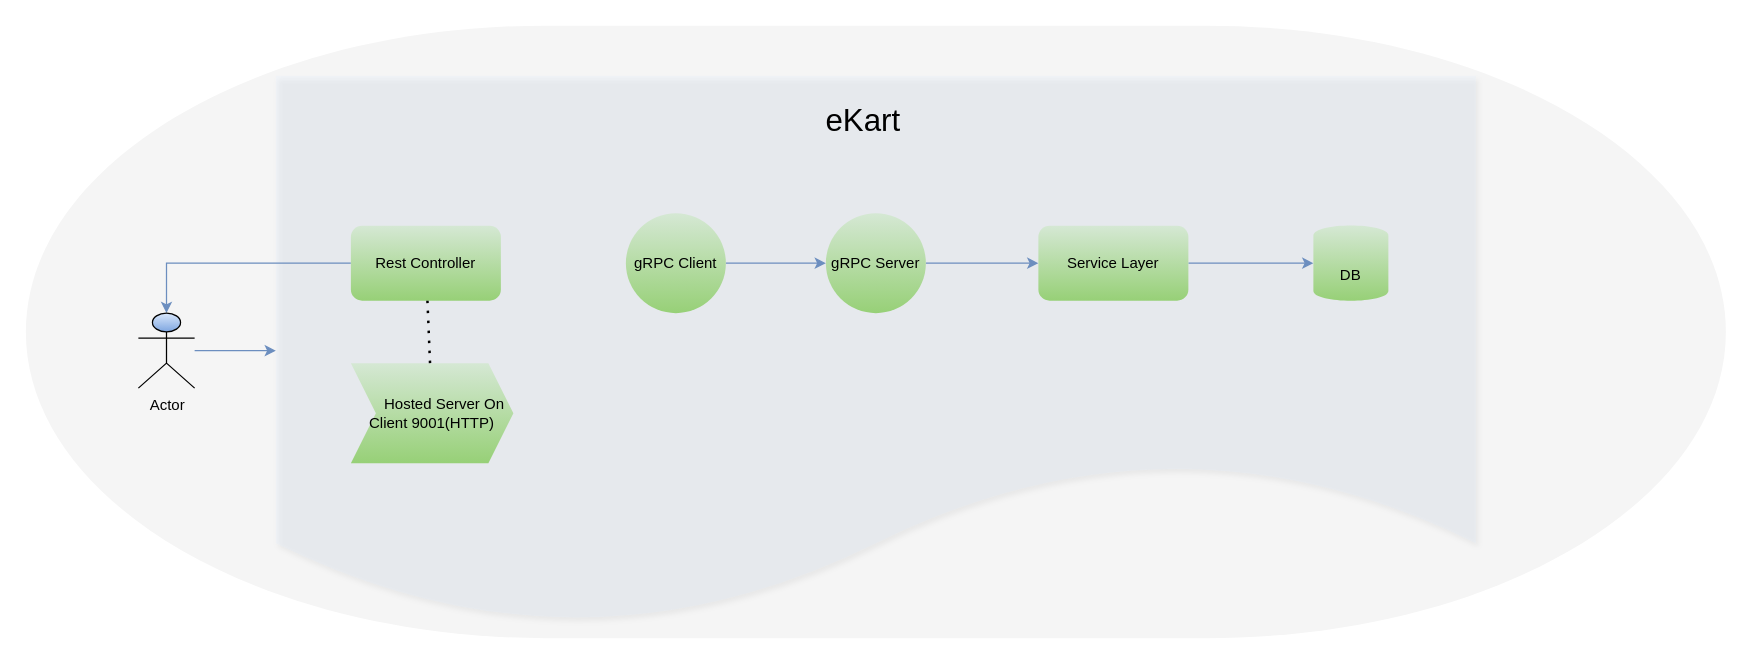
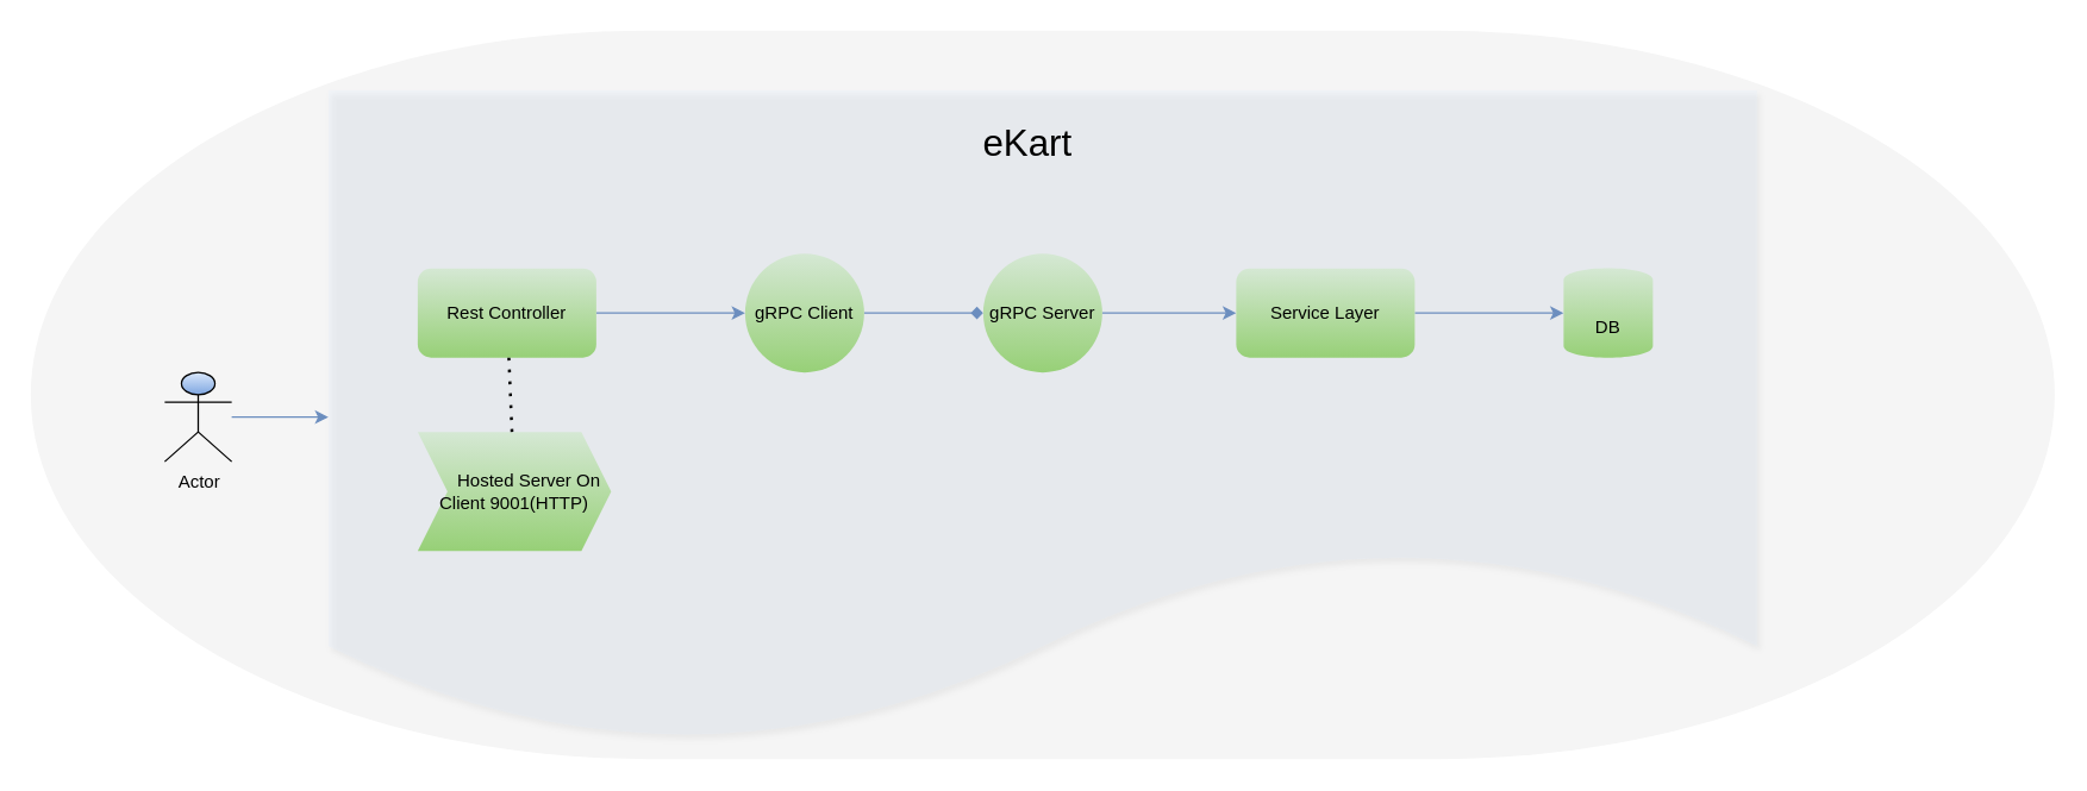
- <mxCell id="4" value="" style="edgeStyle=orthogonalEdgeStyle;rounded=0;orthogonalLoop=1;jettySize=auto;html=1;fillColor=#dae8fc;strokeColor=#6c8ebf;" edge="1" parent="1" source="5" target="15"><mxGeometry relative="1" as="geometry" /></mxCell>
+ <mxCell id="4" value="" style="edgeStyle=orthogonalEdgeStyle;rounded=0;orthogonalLoop=1;jettySize=auto;html=1;fillColor=#dae8fc;strokeColor=#6c8ebf;" edge="1" parent="1" source="5" target="7"><mxGeometry relative="1" as="geometry" /></mxCell>
- <mxCell id="6" value="" style="edgeStyle=orthogonalEdgeStyle;rounded=0;orthogonalLoop=1;jettySize=auto;html=1;fillColor=#dae8fc;strokeColor=#6c8ebf;" edge="1" parent="1" source="7" target="9"><mxGeometry relative="1" as="geometry" /></mxCell>
+ <mxCell id="6" value="" style="edgeStyle=orthogonalEdgeStyle;rounded=0;orthogonalLoop=1;jettySize=auto;html=1;fillColor=#dae8fc;strokeColor=#6c8ebf;endArrow=diamond;" edge="1" parent="1" source="7" target="9"><mxGeometry relative="1" as="geometry" /></mxCell>
